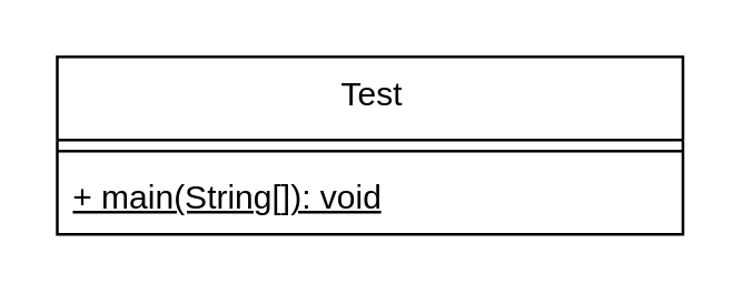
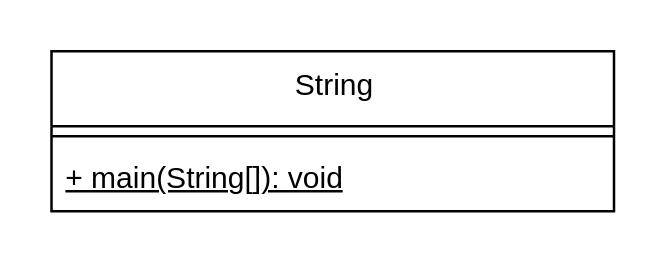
- <mxCell id="2" value="Test" style="swimlane;fontStyle=0;align=center;verticalAlign=top;childLayout=stackLayout;horizontal=1;startSize=30;horizontalStack=0;resizeParent=1;resizeParentMax=0;resizeLast=0;collapsible=0;marginBottom=0;html=1;" parent="1" vertex="1"><mxGeometry x="20" y="20" width="225" height="64" as="geometry" /></mxCell>
+ <mxCell id="2" value="String" style="swimlane;fontStyle=0;align=center;verticalAlign=top;childLayout=stackLayout;horizontal=1;startSize=30;horizontalStack=0;resizeParent=1;resizeParentMax=0;resizeLast=0;collapsible=0;marginBottom=0;html=1;" parent="1" vertex="1"><mxGeometry x="20" y="20" width="225" height="64" as="geometry" /></mxCell>
